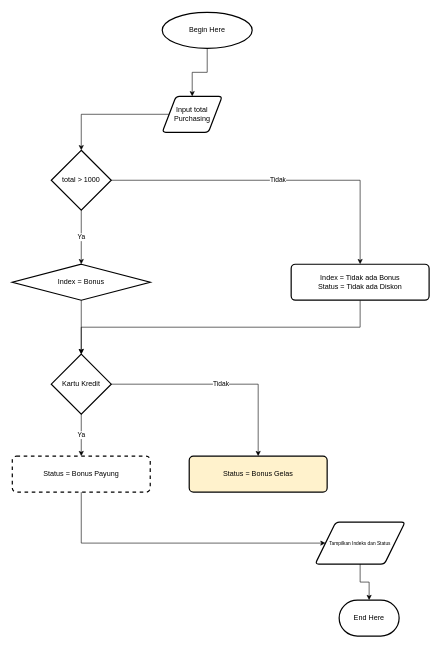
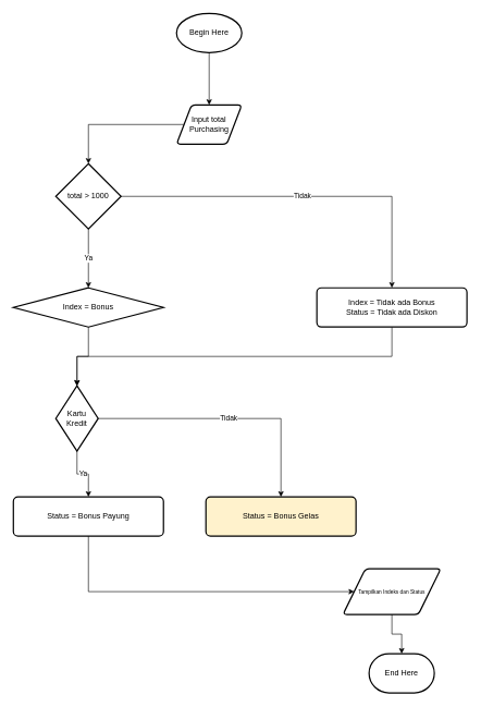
- <mxCell id="3" value="Begin Here" style="strokeWidth=2;html=1;shape=mxgraph.flowchart.start_1;whiteSpace=wrap;" vertex="1" parent="1"><mxGeometry x="270" y="20" width="150" height="60" as="geometry" /></mxCell>
+ <mxCell id="3" value="Begin Here" style="strokeWidth=2;html=1;shape=mxgraph.flowchart.start_1;whiteSpace=wrap;" vertex="1" parent="1"><mxGeometry x="270" y="20" width="100" height="60" as="geometry" /></mxCell>
- <mxCell id="14" value="Kartu Kredit" style="strokeWidth=2;html=1;shape=mxgraph.flowchart.decision;whiteSpace=wrap;" vertex="1" parent="1"><mxGeometry x="85" y="590" width="100" height="100" as="geometry" /></mxCell>
+ <mxCell id="14" value="Kartu Kredit" style="strokeWidth=2;html=1;shape=mxgraph.flowchart.decision;whiteSpace=wrap;" vertex="1" parent="1"><mxGeometry x="85" y="590" width="65" height="100" as="geometry" /></mxCell>
- <mxCell id="17" value="Status = Bonus Payung" style="rounded=1;whiteSpace=wrap;html=1;absoluteArcSize=1;arcSize=14;strokeWidth=2;dashed=1;" vertex="1" parent="1"><mxGeometry x="20" y="760" width="230" height="60" as="geometry" /></mxCell>
+ <mxCell id="17" value="Status = Bonus Payung" style="rounded=1;whiteSpace=wrap;html=1;absoluteArcSize=1;arcSize=14;strokeWidth=2;" vertex="1" parent="1"><mxGeometry x="20" y="760" width="230" height="60" as="geometry" /></mxCell>
